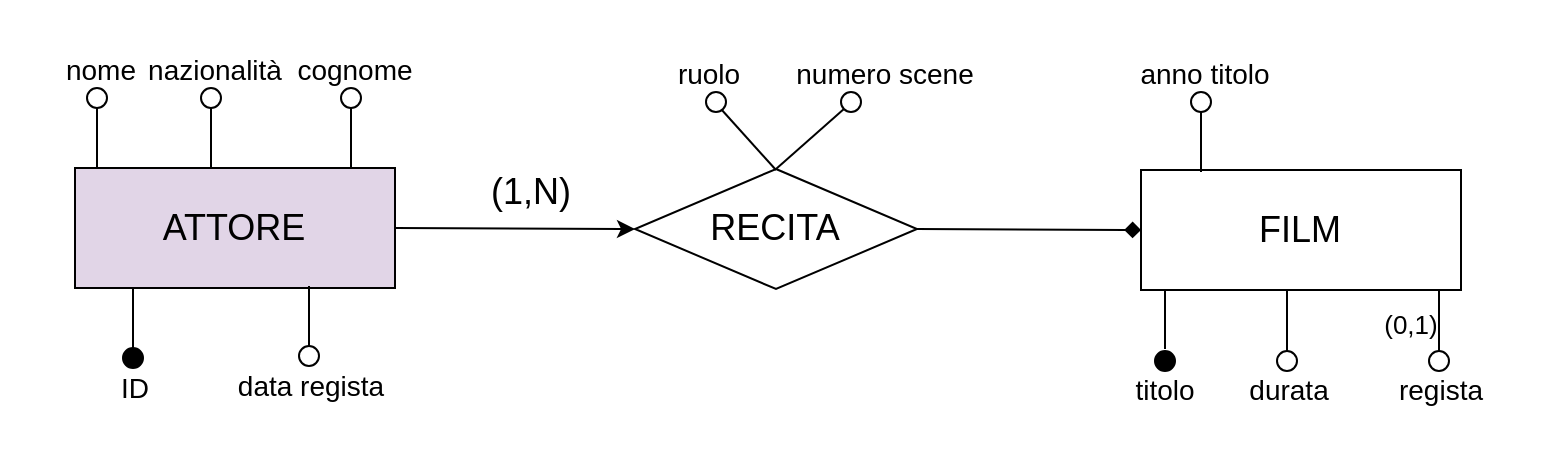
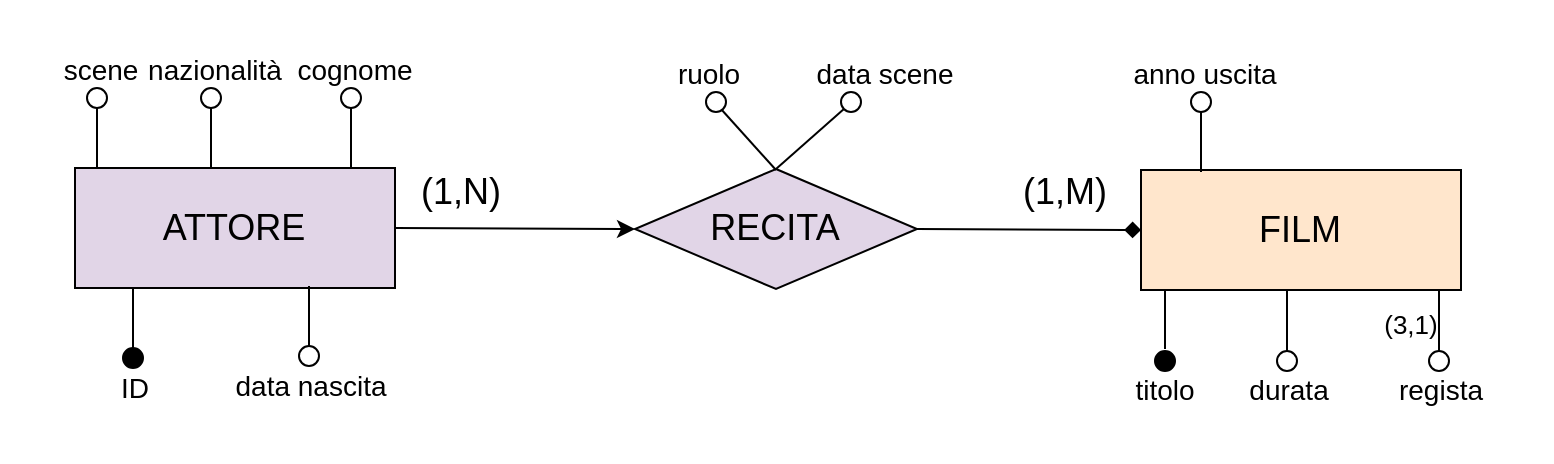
- <mxCell id="21" value="&lt;font style=&quot;font-size: 14px;&quot;&gt;nome&lt;/font&gt;" style="text;html=1;align=center;verticalAlign=middle;resizable=0;points=[];autosize=1;strokeColor=none;fillColor=none;" parent="1" vertex="1"><mxGeometry x="20" y="20" width="60" height="30" as="geometry" /></mxCell>
+ <mxCell id="21" value="&lt;font style=&quot;font-size: 14px;&quot;&gt;scene&lt;/font&gt;" style="text;html=1;align=center;verticalAlign=middle;resizable=0;points=[];autosize=1;strokeColor=none;fillColor=none;" parent="1" vertex="1"><mxGeometry x="20" y="20" width="60" height="30" as="geometry" /></mxCell>
- <mxCell id="42" value="&lt;font style=&quot;font-size: 14px;&quot;&gt;numero scene&lt;/font&gt;" style="text;html=1;align=center;verticalAlign=middle;resizable=0;points=[];autosize=1;strokeColor=none;fillColor=none;" vertex="1" parent="1"><mxGeometry x="387" y="22" width="110" height="30" as="geometry" /></mxCell>
+ <mxCell id="42" value="&lt;font style=&quot;font-size: 14px;&quot;&gt;data scene&lt;/font&gt;" style="text;html=1;align=center;verticalAlign=middle;resizable=0;points=[];autosize=1;strokeColor=none;fillColor=none;" vertex="1" parent="1"><mxGeometry x="387" y="22" width="110" height="30" as="geometry" /></mxCell>
- <mxCell id="38" value="&lt;span style=&quot;font-size: 14px;&quot;&gt;anno titolo&lt;/span&gt;" style="text;html=1;align=center;verticalAlign=middle;resizable=0;points=[];autosize=1;strokeColor=none;fillColor=none;" vertex="1" parent="1"><mxGeometry x="552" y="22" width="100" height="30" as="geometry" /></mxCell>
+ <mxCell id="38" value="&lt;span style=&quot;font-size: 14px;&quot;&gt;anno uscita&lt;/span&gt;" style="text;html=1;align=center;verticalAlign=middle;resizable=0;points=[];autosize=1;strokeColor=none;fillColor=none;" vertex="1" parent="1"><mxGeometry x="552" y="22" width="100" height="30" as="geometry" /></mxCell>
- <mxCell id="15" value="&lt;font style=&quot;font-size: 18px;&quot;&gt;(1,N)&lt;/font&gt;" style="text;html=1;align=center;verticalAlign=middle;resizable=0;points=[];autosize=1;strokeColor=none;fillColor=none;" parent="1" vertex="1"><mxGeometry x="235" y="76" width="60" height="40" as="geometry" /></mxCell>
+ <mxCell id="15" value="&lt;font style=&quot;font-size: 18px;&quot;&gt;(1,N)&lt;/font&gt;" style="text;html=1;align=center;verticalAlign=middle;resizable=0;points=[];autosize=1;strokeColor=none;fillColor=none;" parent="1" vertex="1"><mxGeometry x="200" y="76" width="60" height="40" as="geometry" /></mxCell>
+ <mxCell id="16" value="&lt;font style=&quot;font-size: 18px;&quot;&gt;(1,M)&lt;/font&gt;" style="text;html=1;align=center;verticalAlign=middle;resizable=0;points=[];autosize=1;strokeColor=none;fillColor=none;" parent="1" vertex="1"><mxGeometry x="497" y="76" width="70" height="40" as="geometry" /></mxCell>
- <mxCell id="12" value="&lt;font style=&quot;font-size: 18px;&quot;&gt;RECITA&lt;/font&gt;" style="rhombus;whiteSpace=wrap;html=1;" parent="1" vertex="1"><mxGeometry x="317" y="84" width="141" height="60" as="geometry" /></mxCell>
+ <mxCell id="12" value="&lt;font style=&quot;font-size: 18px;&quot;&gt;RECITA&lt;/font&gt;" style="rhombus;whiteSpace=wrap;html=1;fillColor=#e1d5e7;" parent="1" vertex="1"><mxGeometry x="317" y="84" width="141" height="60" as="geometry" /></mxCell>
- <mxCell id="5" value="&lt;font style=&quot;font-size: 18px;&quot;&gt;FILM&lt;/font&gt;" style="rounded=0;whiteSpace=wrap;html=1;" parent="1" vertex="1"><mxGeometry x="570" y="84.5" width="160" height="60" as="geometry" /></mxCell>
+ <mxCell id="5" value="&lt;font style=&quot;font-size: 18px;&quot;&gt;FILM&lt;/font&gt;" style="rounded=0;whiteSpace=wrap;html=1;fillColor=#ffe6cc;" parent="1" vertex="1"><mxGeometry x="570" y="84.5" width="160" height="60" as="geometry" /></mxCell>
- <mxCell id="39" value="&lt;font style=&quot;font-size: 13px;&quot;&gt;(0,1&lt;/font&gt;&lt;span style=&quot;background-color: transparent; color: light-dark(rgb(0, 0, 0), rgb(255, 255, 255)); font-size: 13px;&quot;&gt;)&lt;/span&gt;" style="text;html=1;align=center;verticalAlign=middle;resizable=0;points=[];autosize=1;strokeColor=none;fillColor=none;" vertex="1" parent="1"><mxGeometry x="680" y="147" width="50" height="30" as="geometry" /></mxCell>
+ <mxCell id="39" value="&lt;font style=&quot;font-size: 13px;&quot;&gt;(3,1&lt;/font&gt;&lt;span style=&quot;background-color: transparent; color: light-dark(rgb(0, 0, 0), rgb(255, 255, 255)); font-size: 13px;&quot;&gt;)&lt;/span&gt;" style="text;html=1;align=center;verticalAlign=middle;resizable=0;points=[];autosize=1;strokeColor=none;fillColor=none;" vertex="1" parent="1"><mxGeometry x="680" y="147" width="50" height="30" as="geometry" /></mxCell>
- <mxCell id="29" value="&lt;font style=&quot;font-size: 14px;&quot;&gt;data regista&lt;/font&gt;" style="text;html=1;align=center;verticalAlign=middle;resizable=0;points=[];autosize=1;strokeColor=none;fillColor=none;" parent="1" vertex="1"><mxGeometry x="105" y="177.5" width="100" height="30" as="geometry" /></mxCell>
+ <mxCell id="29" value="&lt;font style=&quot;font-size: 14px;&quot;&gt;data nascita&lt;/font&gt;" style="text;html=1;align=center;verticalAlign=middle;resizable=0;points=[];autosize=1;strokeColor=none;fillColor=none;" parent="1" vertex="1"><mxGeometry x="105" y="177.5" width="100" height="30" as="geometry" /></mxCell>
